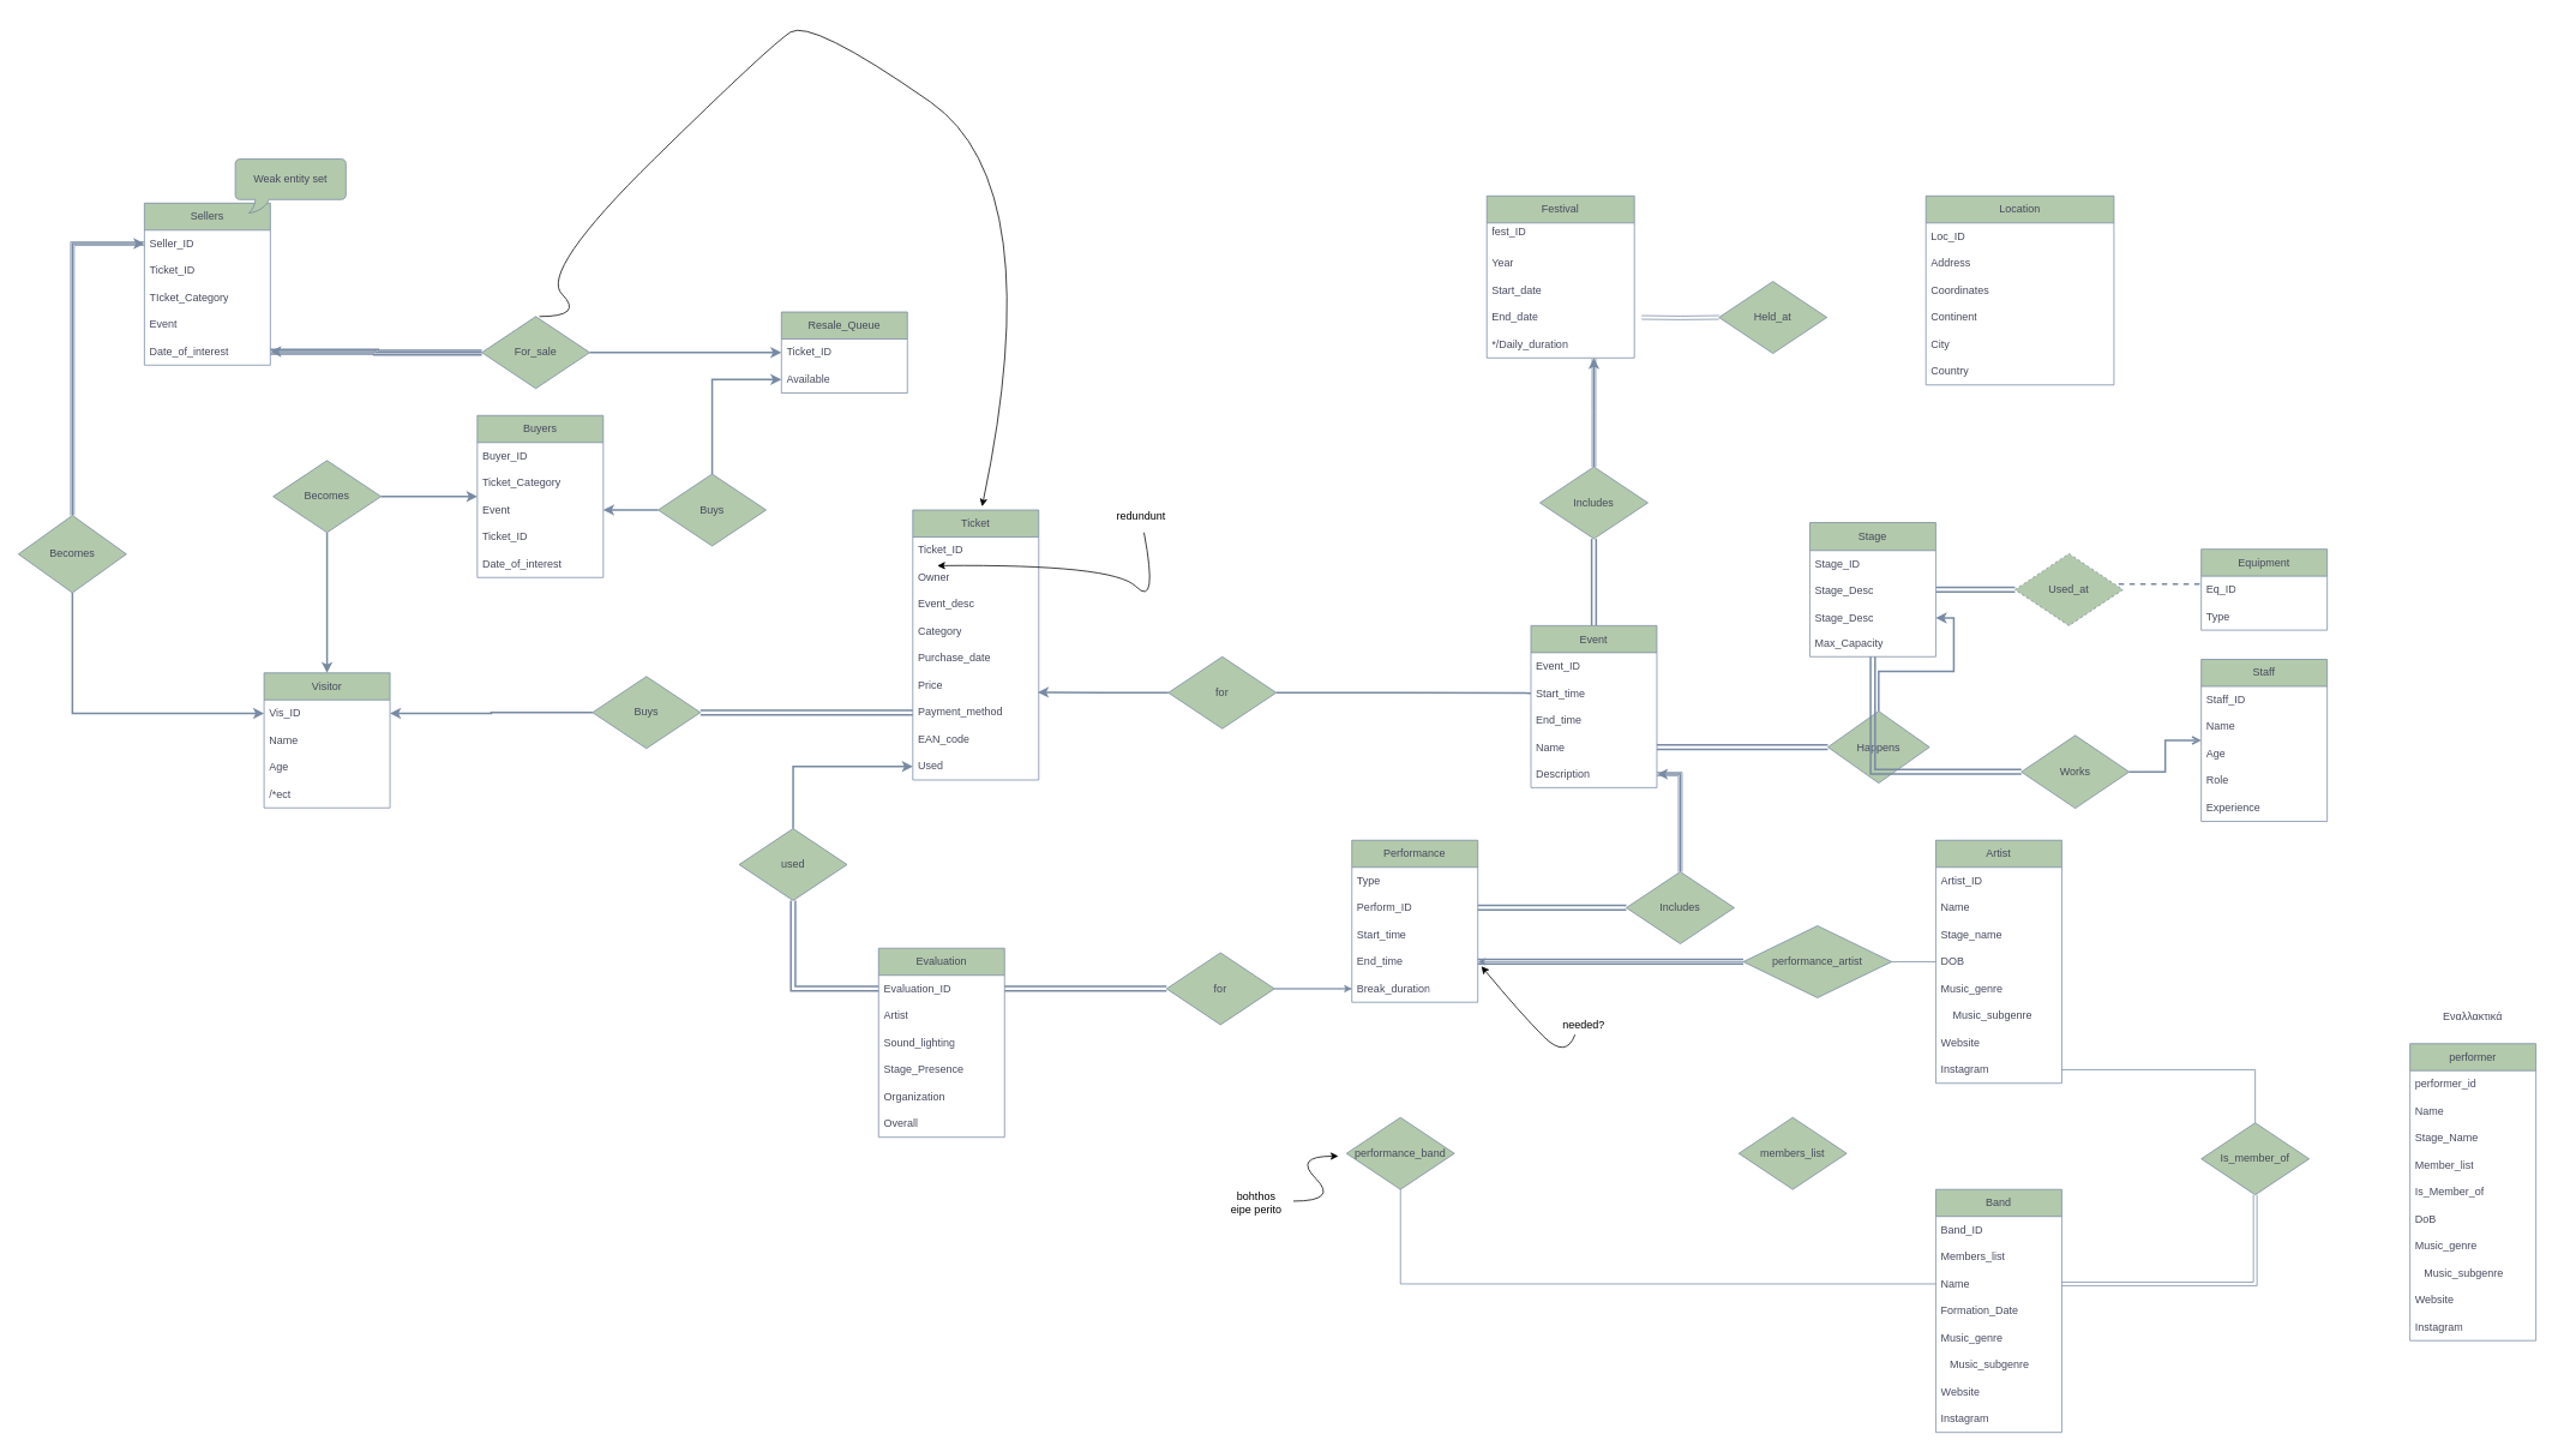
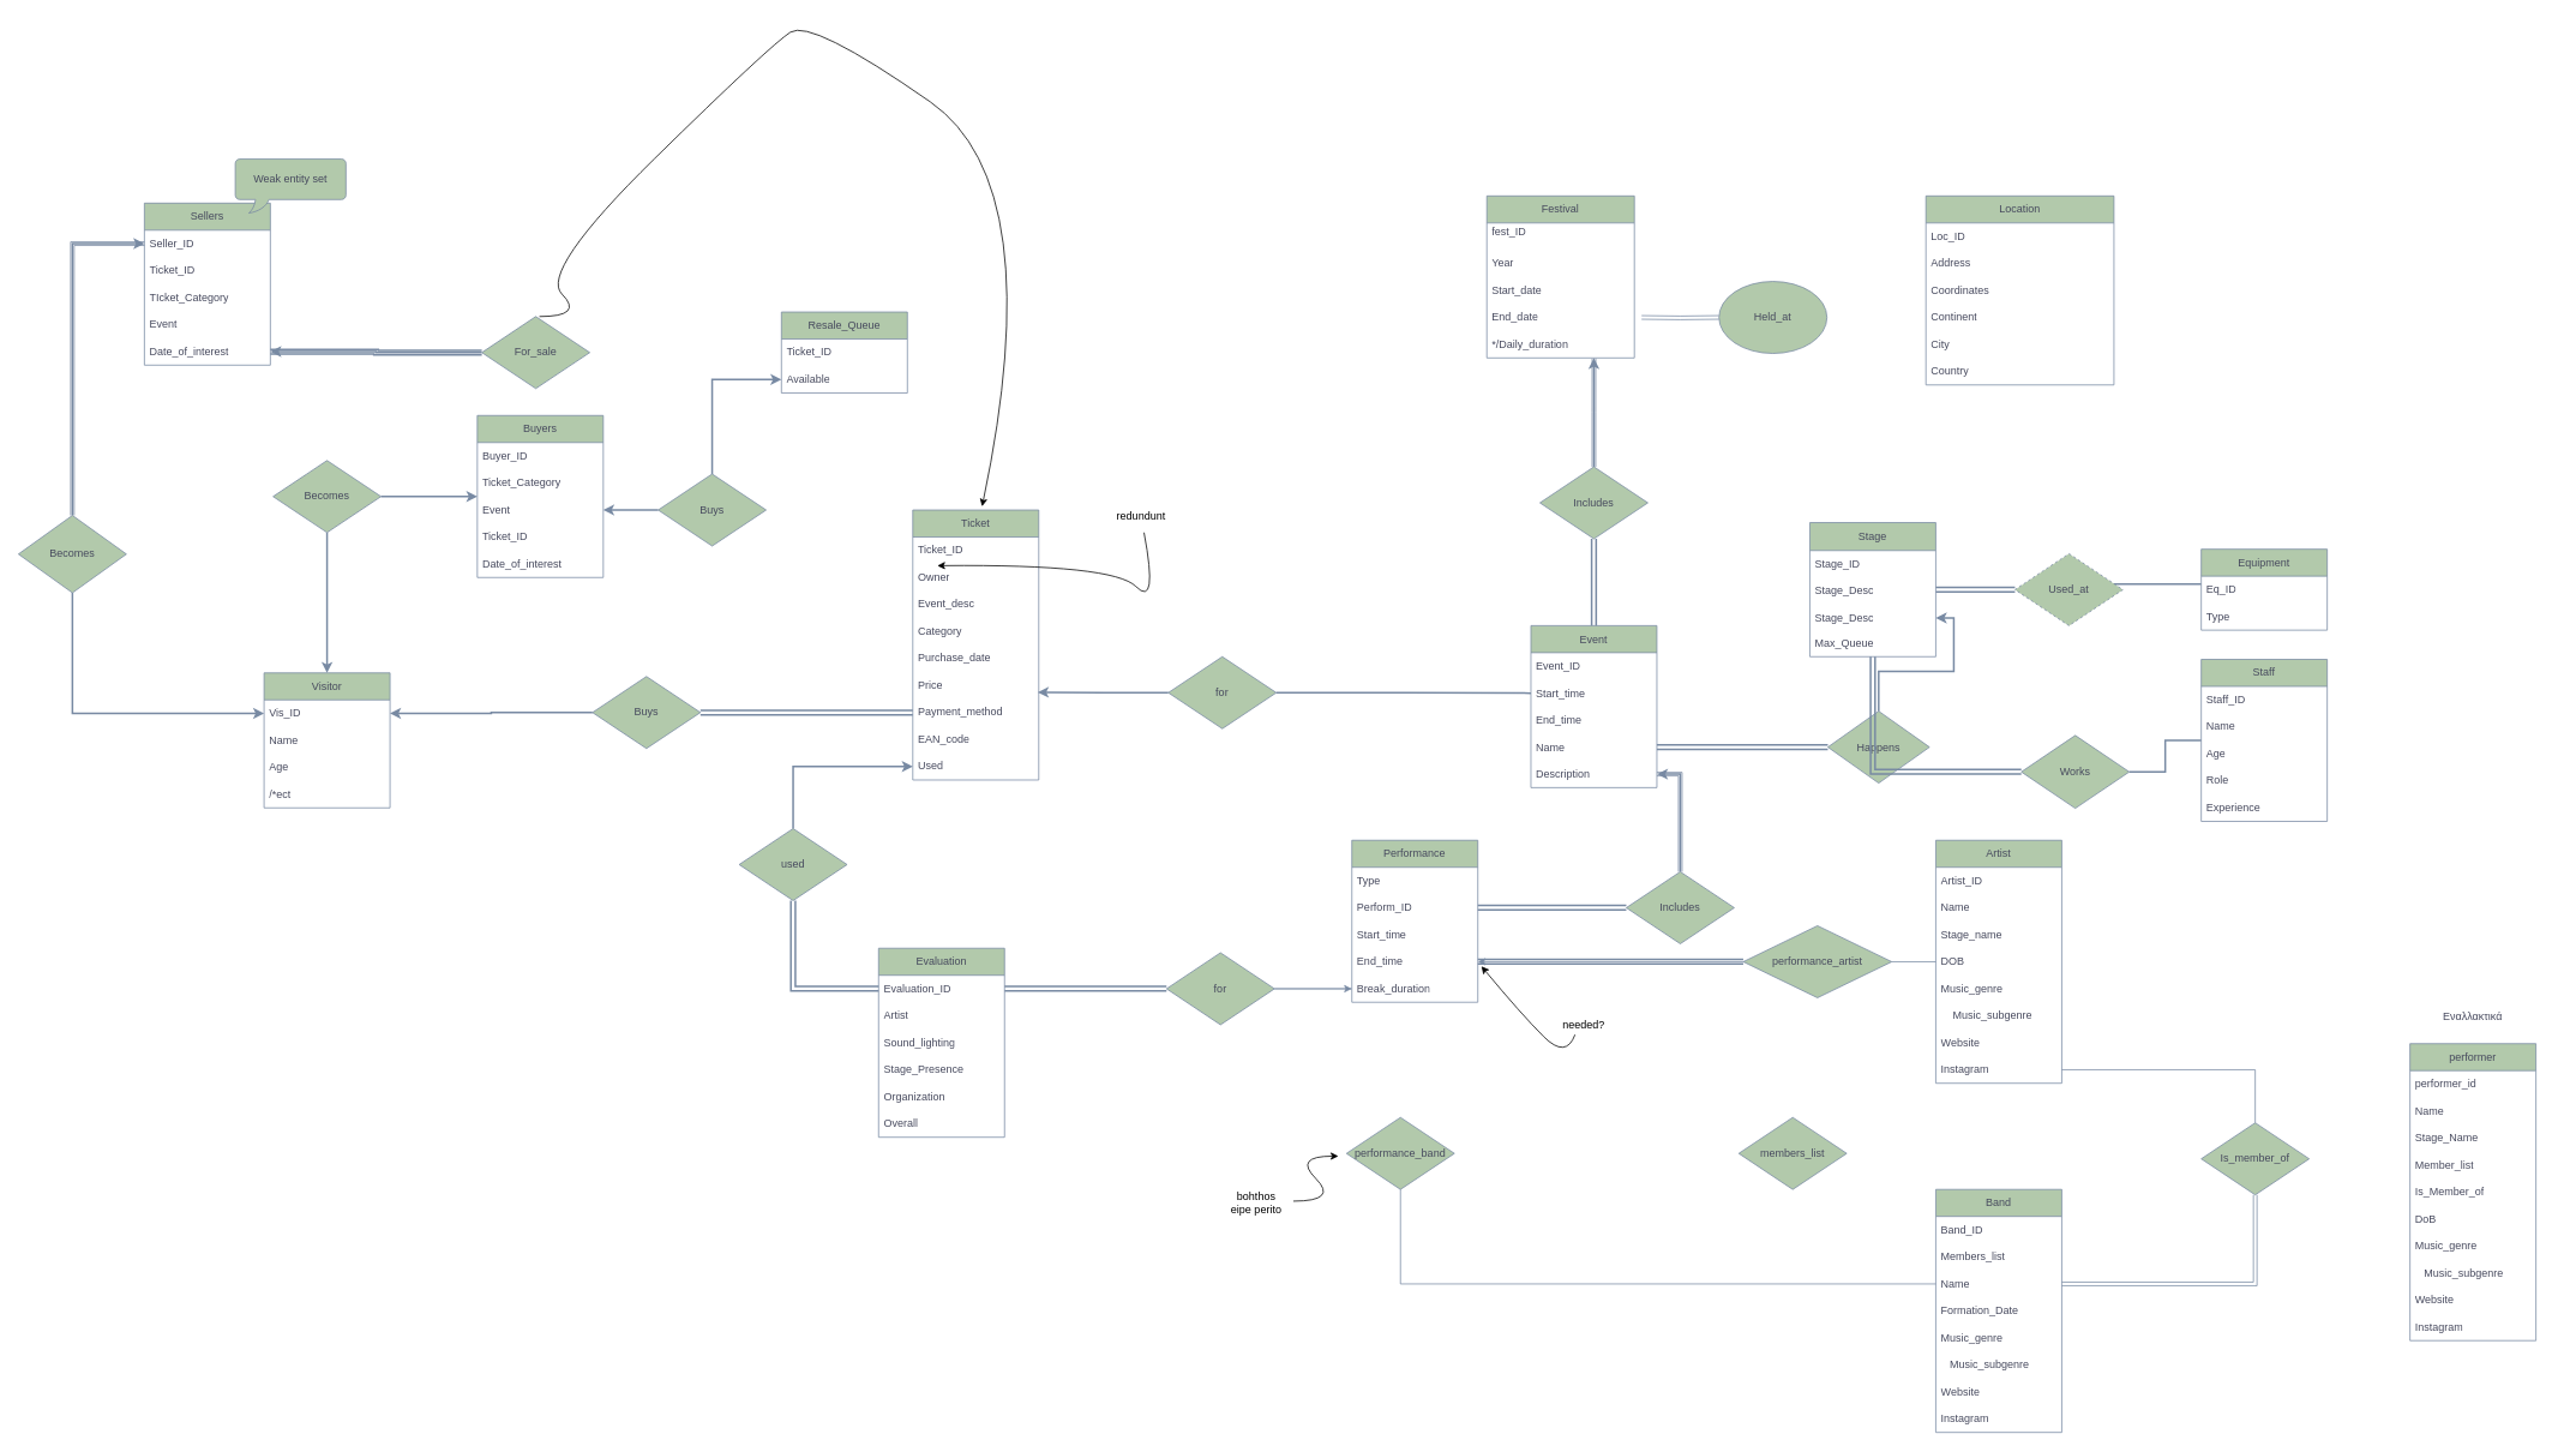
- <mxCell id="78" value="Held_at" style="rhombus;whiteSpace=wrap;html=1;labelBackgroundColor=none;fillColor=#B2C9AB;strokeColor=#788AA3;fontColor=#46495D;direction=west;" vertex="1" parent="1"><mxGeometry x="1910" y="312" width="120" height="80" as="geometry" /></mxCell>
+ <mxCell id="78" value="Held_at" style="ellipse;whiteSpace=wrap;html=1;labelBackgroundColor=none;fillColor=#B2C9AB;strokeColor=#788AA3;fontColor=#46495D;direction=west;" vertex="1" parent="1"><mxGeometry x="1910" y="312" width="120" height="80" as="geometry" /></mxCell>
- <mxCell id="155" style="edgeStyle=orthogonalEdgeStyle;rounded=0;orthogonalLoop=1;jettySize=auto;html=1;labelBackgroundColor=none;strokeColor=#788AA3;fontColor=default;strokeWidth=2;" edge="1" parent="1" source="157" target="104"><mxGeometry relative="1" as="geometry" /></mxCell>
- <mxCell id="84" value="" style="edgeStyle=orthogonalEdgeStyle;rounded=0;orthogonalLoop=1;jettySize=auto;html=1;labelBackgroundColor=none;strokeColor=#788AA3;fontColor=default;fillColor=#B2C9AB;endArrow=none;startFill=0;strokeWidth=2;exitX=0.87;exitY=0.436;exitDx=0;exitDy=0;exitPerimeter=0;entryX=-0.001;entryY=0.29;entryDx=0;entryDy=0;entryPerimeter=0;dashed=1;" edge="1" parent="1" source="85" target="23"><mxGeometry relative="1" as="geometry"><mxPoint x="2348.998" y="647.999" as="sourcePoint" /><mxPoint x="2438" y="649" as="targetPoint" /><Array as="points"><mxPoint x="2343" y="648" /></Array></mxGeometry></mxCell>
+ <mxCell id="84" value="" style="edgeStyle=orthogonalEdgeStyle;rounded=0;orthogonalLoop=1;jettySize=auto;html=1;labelBackgroundColor=none;strokeColor=#788AA3;fontColor=default;fillColor=#B2C9AB;endArrow=none;startFill=0;strokeWidth=2;exitX=0.87;exitY=0.436;exitDx=0;exitDy=0;exitPerimeter=0;entryX=-0.001;entryY=0.29;entryDx=0;entryDy=0;entryPerimeter=0;" edge="1" parent="1" source="85" target="23"><mxGeometry relative="1" as="geometry"><mxPoint x="2348.998" y="647.999" as="sourcePoint" /><mxPoint x="2438" y="649" as="targetPoint" /><Array as="points"><mxPoint x="2343" y="648" /></Array></mxGeometry></mxCell>
- <mxCell id="21" value="Max_Capacity" style="text;strokeColor=none;fillColor=none;align=left;verticalAlign=middle;spacingLeft=4;spacingRight=4;overflow=hidden;points=[[0,0.5],[1,0.5]];portConstraint=eastwest;rotatable=0;whiteSpace=wrap;html=1;labelBackgroundColor=none;fontColor=#46495D;" vertex="1" parent="17"><mxGeometry y="121" width="140" height="28" as="geometry" /></mxCell>
+ <mxCell id="21" value="Max_Queue" style="text;strokeColor=none;fillColor=none;align=left;verticalAlign=middle;spacingLeft=4;spacingRight=4;overflow=hidden;points=[[0,0.5],[1,0.5]];portConstraint=eastwest;rotatable=0;whiteSpace=wrap;html=1;labelBackgroundColor=none;fontColor=#46495D;" vertex="1" parent="17"><mxGeometry y="121" width="140" height="28" as="geometry" /></mxCell>
- <mxCell id="96" value="" style="rounded=0;orthogonalLoop=1;jettySize=auto;html=1;edgeStyle=orthogonalEdgeStyle;labelBackgroundColor=none;strokeColor=#788AA3;fontColor=default;endArrow=open;startFill=0;strokeWidth=2;exitX=1;exitY=0.5;exitDx=0;exitDy=0;" edge="1" parent="1" source="98" target="57"><mxGeometry relative="1" as="geometry" /></mxCell>
+ <mxCell id="96" value="" style="rounded=0;orthogonalLoop=1;jettySize=auto;html=1;edgeStyle=orthogonalEdgeStyle;labelBackgroundColor=none;strokeColor=#788AA3;fontColor=default;endArrow=none;startFill=0;strokeWidth=2;exitX=1;exitY=0.5;exitDx=0;exitDy=0;" edge="1" parent="1" source="98" target="57"><mxGeometry relative="1" as="geometry" /></mxCell>
